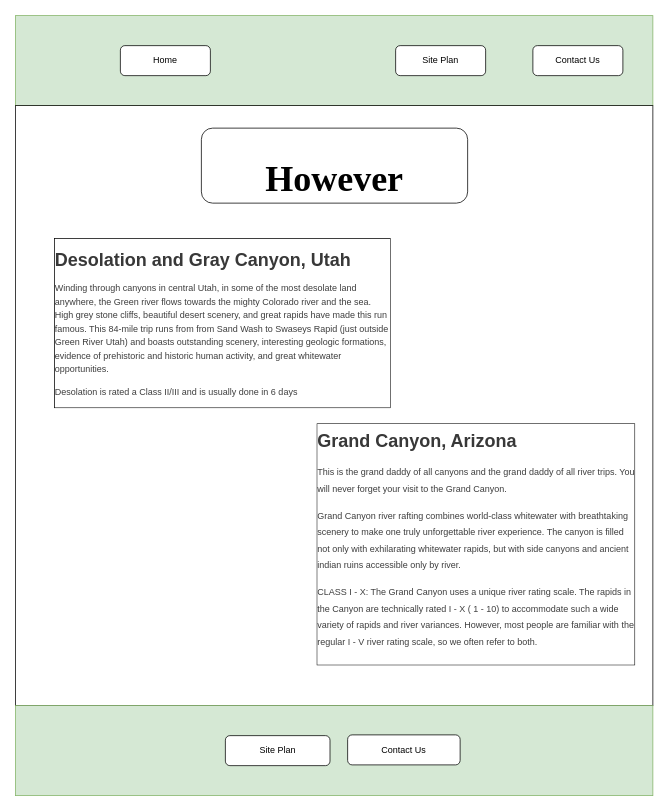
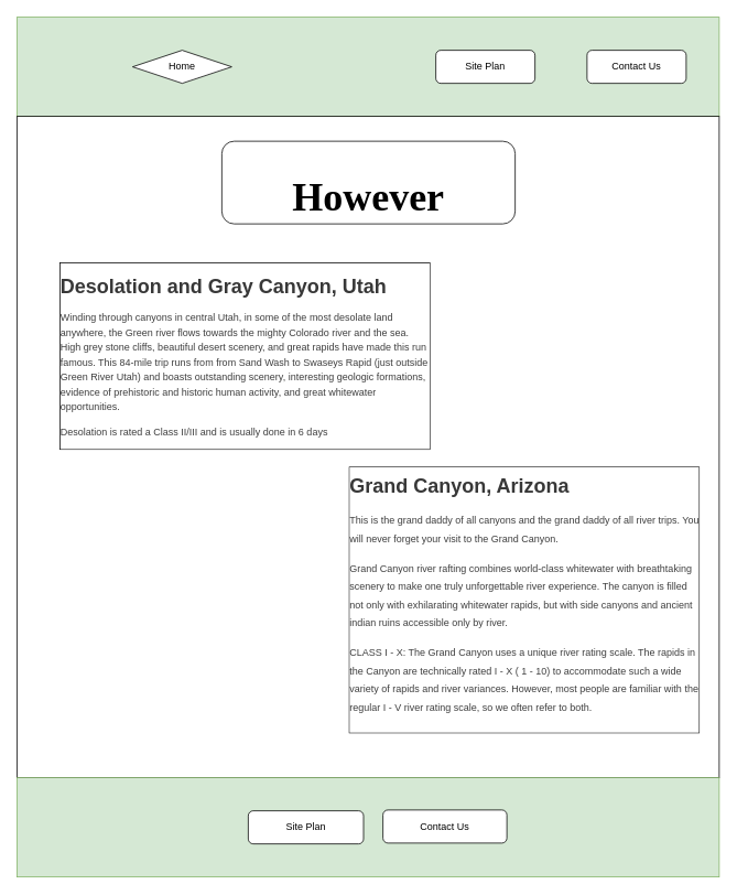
- <mxCell id="3" value="Home" style="rounded=1;whiteSpace=wrap;html=1;" vertex="1" parent="1"><mxGeometry x="160" y="60" width="120" height="40" as="geometry" /></mxCell>
+ <mxCell id="3" value="Home" style="rhombus;whiteSpace=wrap;html=1;" vertex="1" parent="1"><mxGeometry x="160" y="60" width="120" height="40" as="geometry" /></mxCell>
